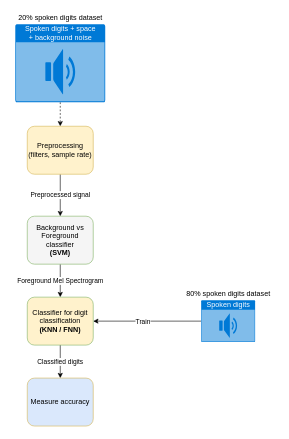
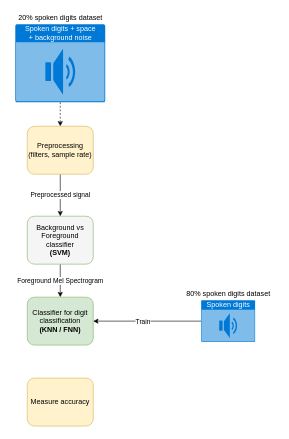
- <mxCell id="8" value="&lt;font color=&quot;#000000&quot;&gt;Classifier for digit classification &lt;br&gt;&lt;b&gt;(KNN / FNN)&lt;/b&gt;&lt;/font&gt;" style="rounded=1;whiteSpace=wrap;html=1;fillColor=#fff2cc;strokeColor=#82b366;" parent="1" vertex="1"><mxGeometry x="45" y="495" width="110" height="80" as="geometry" /></mxCell>
+ <mxCell id="8" value="&lt;font color=&quot;#000000&quot;&gt;Classifier for digit classification &lt;br&gt;&lt;b&gt;(KNN / FNN)&lt;/b&gt;&lt;/font&gt;" style="rounded=1;whiteSpace=wrap;html=1;fillColor=#d5e8d4;strokeColor=#82b366;" parent="1" vertex="1"><mxGeometry x="45" y="495" width="110" height="80" as="geometry" /></mxCell>
- <mxCell id="7" value="&lt;font color=&quot;#000000&quot; style=&quot;background-color: rgb(255 , 255 , 255)&quot;&gt;Classified digits&lt;/font&gt;" style="edgeStyle=orthogonalEdgeStyle;rounded=0;orthogonalLoop=1;jettySize=auto;html=1;strokeColor=#000000;" parent="1" source="8" target="15" edge="1"><mxGeometry relative="1" as="geometry"><Array as="points"><mxPoint x="100" y="605" /><mxPoint x="100" y="605" /></Array></mxGeometry></mxCell>
- <mxCell id="15" value="&lt;font color=&quot;#000000&quot;&gt;Measure accuracy&lt;/font&gt;" style="rounded=1;whiteSpace=wrap;html=1;fillColor=#dae8fc;strokeColor=#d6b656;" parent="1" vertex="1"><mxGeometry x="45" y="630" width="110" height="80" as="geometry" /></mxCell>
+ <mxCell id="15" value="&lt;font color=&quot;#000000&quot;&gt;Measure accuracy&lt;/font&gt;" style="rounded=1;whiteSpace=wrap;html=1;fillColor=#fff2cc;strokeColor=#d6b656;" parent="1" vertex="1"><mxGeometry x="45" y="630" width="110" height="80" as="geometry" /></mxCell>
